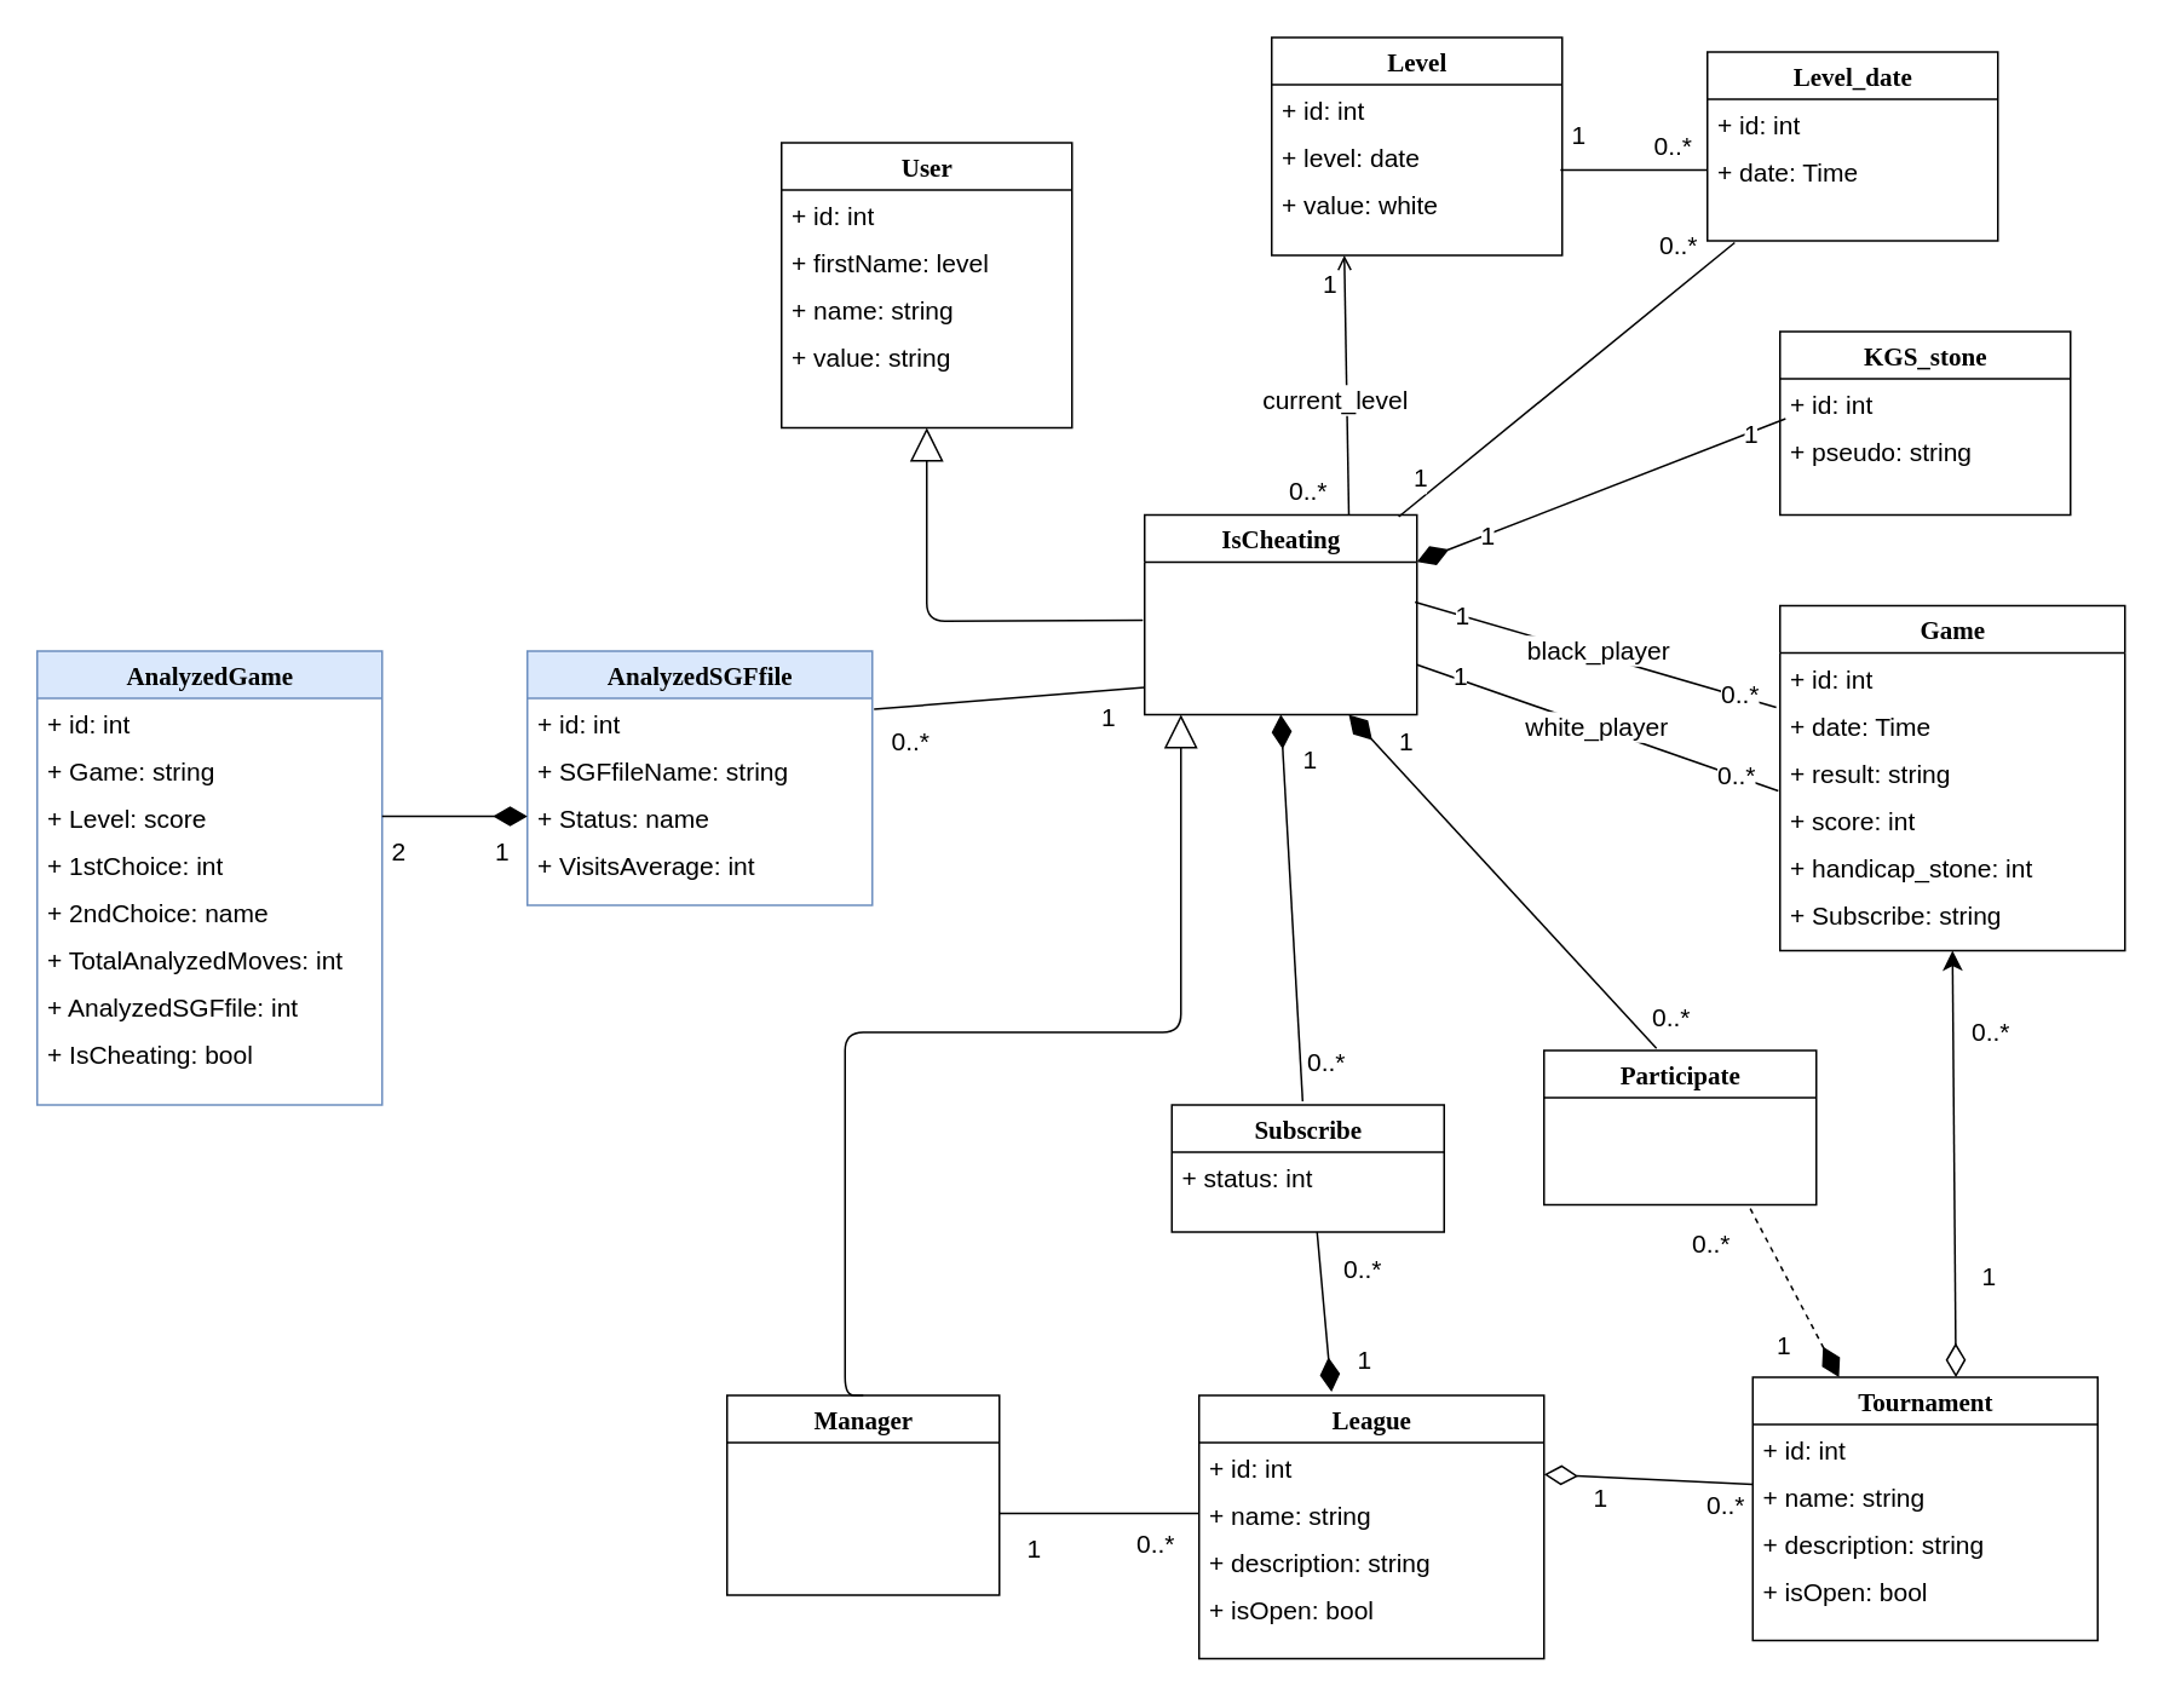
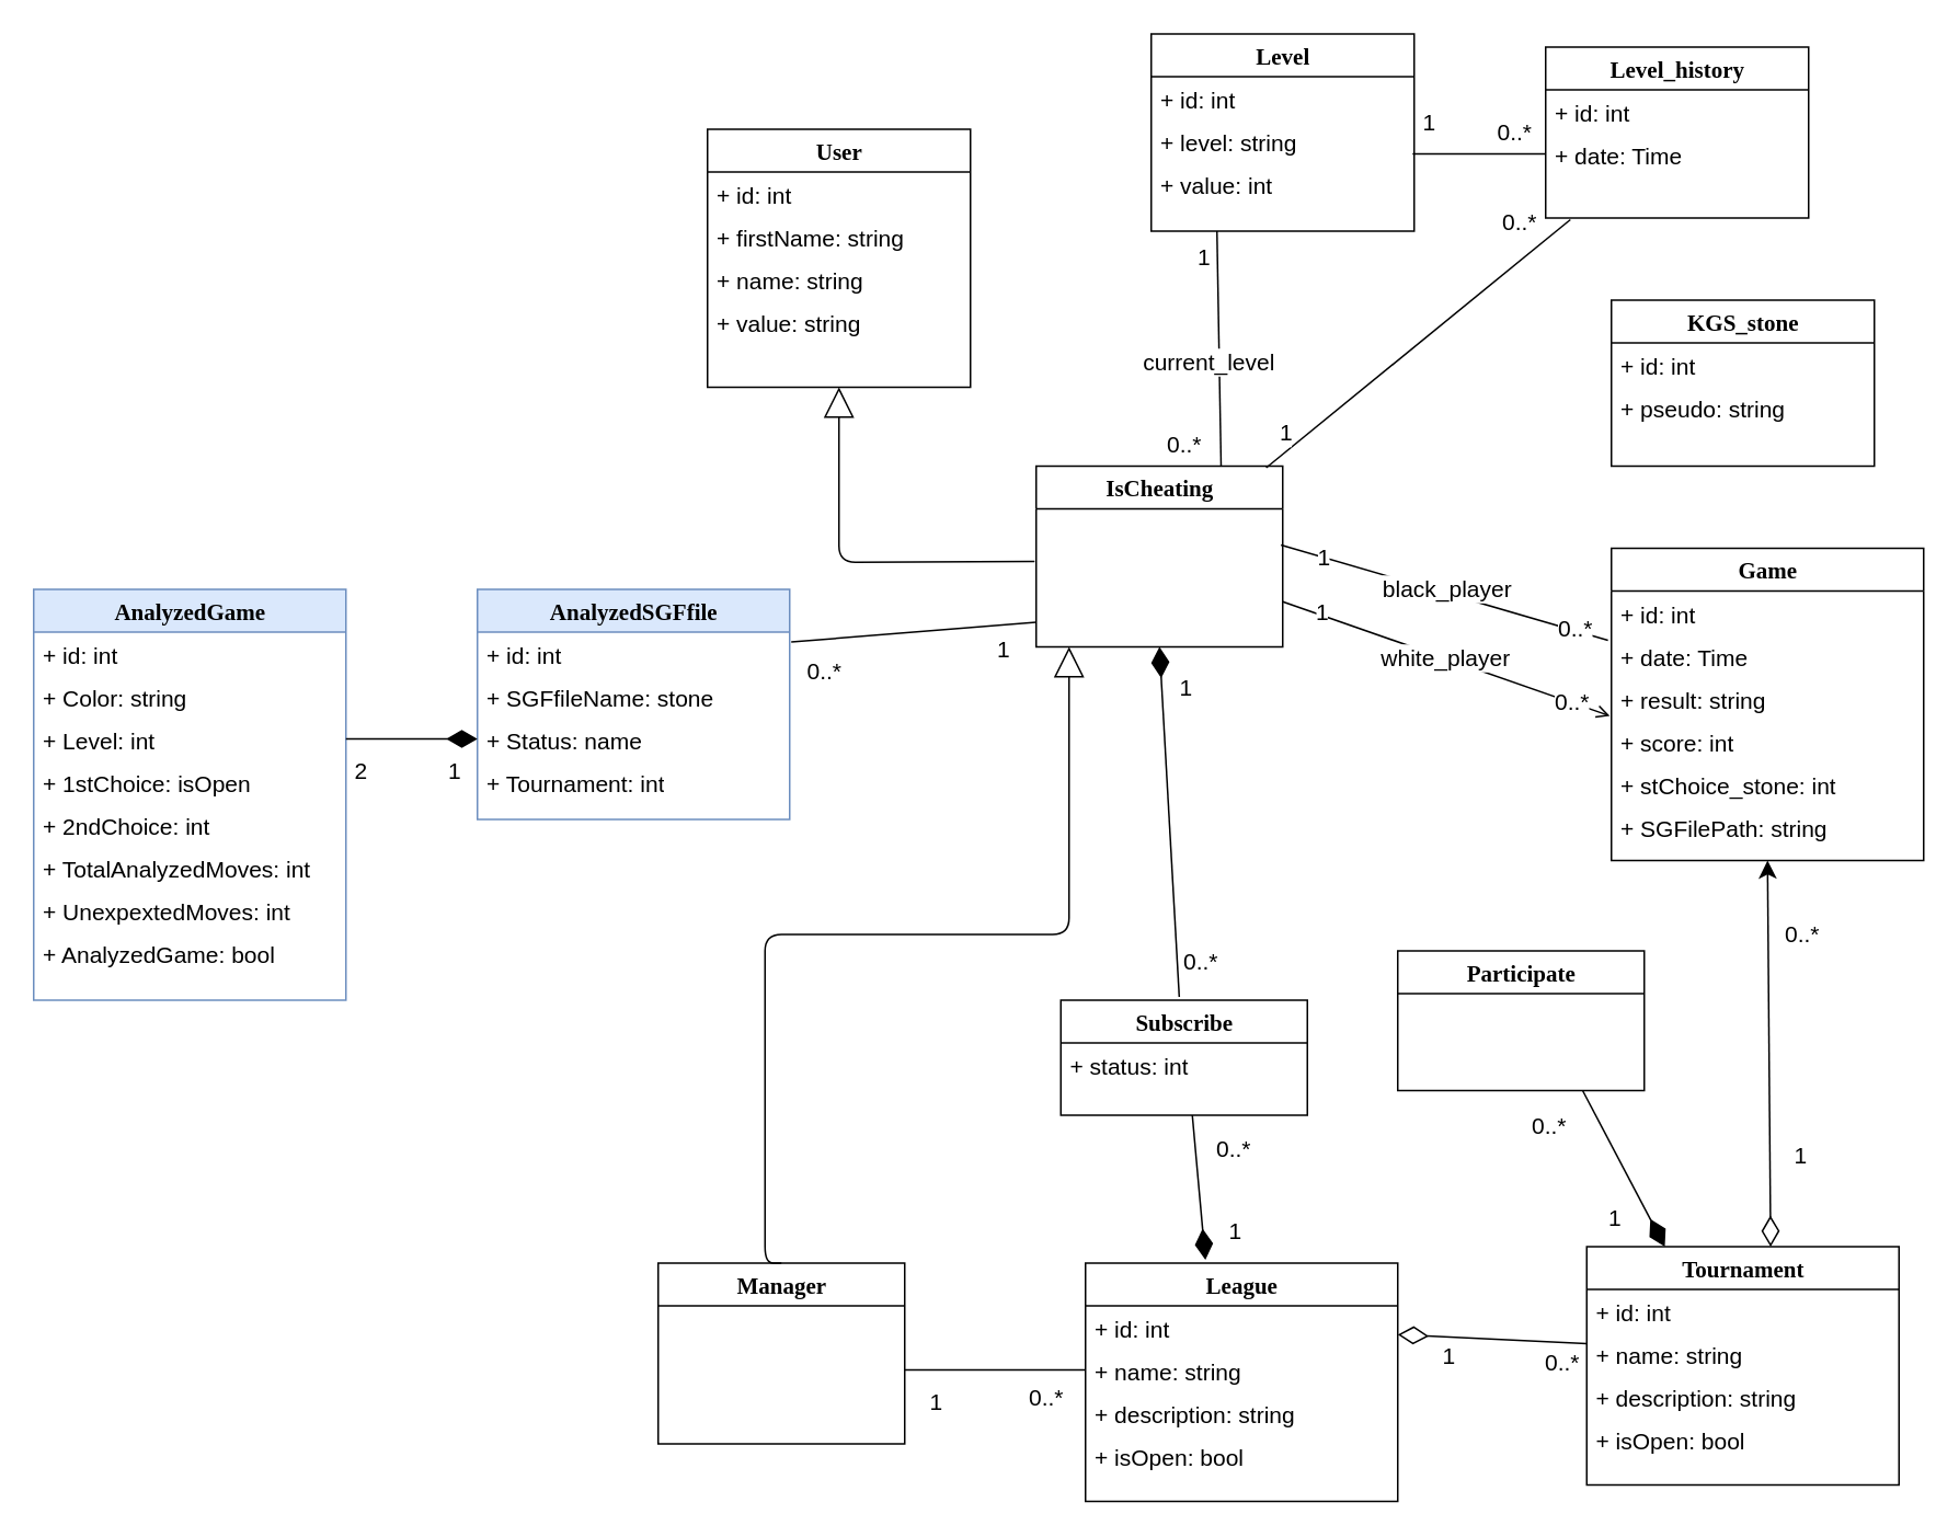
- <mxCell id="10" value="Level_date" style="swimlane;html=1;fontStyle=1;align=center;verticalAlign=top;childLayout=stackLayout;horizontal=1;startSize=26;horizontalStack=0;resizeParent=1;resizeLast=0;collapsible=1;marginBottom=0;swimlaneFillColor=#ffffff;rounded=0;shadow=0;comic=0;labelBackgroundColor=none;strokeWidth=1;fontFamily=Verdana;fontSize=14;" parent="1" vertex="1"><mxGeometry x="940" y="28" width="160" height="104" as="geometry" /></mxCell>
+ <mxCell id="10" value="Level_history" style="swimlane;html=1;fontStyle=1;align=center;verticalAlign=top;childLayout=stackLayout;horizontal=1;startSize=26;horizontalStack=0;resizeParent=1;resizeLast=0;collapsible=1;marginBottom=0;swimlaneFillColor=#ffffff;rounded=0;shadow=0;comic=0;labelBackgroundColor=none;strokeWidth=1;fontFamily=Verdana;fontSize=14;" parent="1" vertex="1"><mxGeometry x="940" y="28" width="160" height="104" as="geometry" /></mxCell>
- <mxCell id="15" value="+ level: date" style="text;html=1;strokeColor=none;fillColor=none;align=left;verticalAlign=top;spacingLeft=4;spacingRight=4;whiteSpace=wrap;overflow=hidden;rotatable=0;points=[[0,0.5],[1,0.5]];portConstraint=eastwest;fontSize=14;" parent="13" vertex="1"><mxGeometry y="52" width="160" height="26" as="geometry" /></mxCell>
+ <mxCell id="15" value="+ level: string" style="text;html=1;strokeColor=none;fillColor=none;align=left;verticalAlign=top;spacingLeft=4;spacingRight=4;whiteSpace=wrap;overflow=hidden;rotatable=0;points=[[0,0.5],[1,0.5]];portConstraint=eastwest;fontSize=14;" parent="13" vertex="1"><mxGeometry y="52" width="160" height="26" as="geometry" /></mxCell>
- <mxCell id="16" value="+ value: white" style="text;html=1;strokeColor=none;fillColor=none;align=left;verticalAlign=top;spacingLeft=4;spacingRight=4;whiteSpace=wrap;overflow=hidden;rotatable=0;points=[[0,0.5],[1,0.5]];portConstraint=eastwest;fontSize=14;" parent="13" vertex="1"><mxGeometry y="78" width="160" height="26" as="geometry" /></mxCell>
+ <mxCell id="16" value="+ value: int" style="text;html=1;strokeColor=none;fillColor=none;align=left;verticalAlign=top;spacingLeft=4;spacingRight=4;whiteSpace=wrap;overflow=hidden;rotatable=0;points=[[0,0.5],[1,0.5]];portConstraint=eastwest;fontSize=14;" parent="13" vertex="1"><mxGeometry y="78" width="160" height="26" as="geometry" /></mxCell>
- <mxCell id="37" value="" style="endArrow=open;html=1;rounded=0;entryX=0.25;entryY=1;entryDx=0;entryDy=0;exitX=0.75;exitY=0;exitDx=0;exitDy=0;fontSize=14;" parent="1" source="7" target="13" edge="1"><mxGeometry width="50" height="50" relative="1" as="geometry"><mxPoint x="790" y="303" as="sourcePoint" /><mxPoint x="840" y="253" as="targetPoint" /></mxGeometry></mxCell>
+ <mxCell id="37" value="" style="endArrow=none;html=1;rounded=0;entryX=0.25;entryY=1;entryDx=0;entryDy=0;exitX=0.75;exitY=0;exitDx=0;exitDy=0;fontSize=14;" parent="1" source="7" target="13" edge="1"><mxGeometry width="50" height="50" relative="1" as="geometry"><mxPoint x="790" y="303" as="sourcePoint" /><mxPoint x="840" y="253" as="targetPoint" /></mxGeometry></mxCell>
- <mxCell id="4" value="+ firstName: level" style="text;html=1;strokeColor=none;fillColor=none;align=left;verticalAlign=top;spacingLeft=4;spacingRight=4;whiteSpace=wrap;overflow=hidden;rotatable=0;points=[[0,0.5],[1,0.5]];portConstraint=eastwest;fontSize=14;" parent="2" vertex="1"><mxGeometry y="52" width="160" height="26" as="geometry" /></mxCell>
+ <mxCell id="4" value="+ firstName: string" style="text;html=1;strokeColor=none;fillColor=none;align=left;verticalAlign=top;spacingLeft=4;spacingRight=4;whiteSpace=wrap;overflow=hidden;rotatable=0;points=[[0,0.5],[1,0.5]];portConstraint=eastwest;fontSize=14;" parent="2" vertex="1"><mxGeometry y="52" width="160" height="26" as="geometry" /></mxCell>
- <mxCell id="44" value="" style="endArrow=none;html=1;rounded=0;entryX=0.019;entryY=-0.154;entryDx=0;entryDy=0;entryPerimeter=0;startArrow=diamondThin;startFill=1;targetPerimeterSpacing=0;endSize=8;strokeWidth=1;jumpSize=10;startSize=16;fontSize=14;" parent="1" source="7" target="19" edge="1"><mxGeometry width="50" height="50" relative="1" as="geometry"><mxPoint x="820" y="283" as="sourcePoint" /><mxPoint x="840" y="253" as="targetPoint" /></mxGeometry></mxCell>
- <mxCell id="45" value="1" style="edgeLabel;html=1;align=center;verticalAlign=middle;resizable=0;points=[];fontSize=14;" parent="44" vertex="1" connectable="0"><mxGeometry x="-0.625" y="-1" relative="1" as="geometry"><mxPoint as="offset" /></mxGeometry></mxCell>
- <mxCell id="46" value="1" style="edgeLabel;html=1;align=center;verticalAlign=middle;resizable=0;points=[];fontSize=14;" parent="44" vertex="1" connectable="0"><mxGeometry x="0.797" y="-1" relative="1" as="geometry"><mxPoint as="offset" /></mxGeometry></mxCell>
- <mxCell id="73" value="+ Game: string" style="text;html=1;strokeColor=none;fillColor=none;align=left;verticalAlign=top;spacingLeft=4;spacingRight=4;whiteSpace=wrap;overflow=hidden;rotatable=0;points=[[0,0.5],[1,0.5]];portConstraint=eastwest;fontSize=14;" parent="71" vertex="1"><mxGeometry y="52" width="190" height="26" as="geometry" /></mxCell>
+ <mxCell id="73" value="+ Color: string" style="text;html=1;strokeColor=none;fillColor=none;align=left;verticalAlign=top;spacingLeft=4;spacingRight=4;whiteSpace=wrap;overflow=hidden;rotatable=0;points=[[0,0.5],[1,0.5]];portConstraint=eastwest;fontSize=14;" parent="71" vertex="1"><mxGeometry y="52" width="190" height="26" as="geometry" /></mxCell>
- <mxCell id="68" value="+ SGFfileName: string" style="text;html=1;strokeColor=none;fillColor=none;align=left;verticalAlign=top;spacingLeft=4;spacingRight=4;whiteSpace=wrap;overflow=hidden;rotatable=0;points=[[0,0.5],[1,0.5]];portConstraint=eastwest;fontSize=14;" parent="66" vertex="1"><mxGeometry y="52" width="190" height="26" as="geometry" /></mxCell>
+ <mxCell id="68" value="+ SGFfileName: stone" style="text;html=1;strokeColor=none;fillColor=none;align=left;verticalAlign=top;spacingLeft=4;spacingRight=4;whiteSpace=wrap;overflow=hidden;rotatable=0;points=[[0,0.5],[1,0.5]];portConstraint=eastwest;fontSize=14;" parent="66" vertex="1"><mxGeometry y="52" width="190" height="26" as="geometry" /></mxCell>
- <mxCell id="50" value="&lt;font style=&quot;font-size: 14px;&quot;&gt;white_player&lt;/font&gt;" style="endArrow=none;html=1;rounded=0;exitX=1;exitY=0.75;exitDx=0;exitDy=0;entryX=-0.005;entryY=-0.077;entryDx=0;entryDy=0;entryPerimeter=0;fontSize=14;" parent="1" source="7" target="24" edge="1"><mxGeometry width="50" height="50" relative="1" as="geometry"><mxPoint x="790" y="603" as="sourcePoint" /><mxPoint x="840" y="553" as="targetPoint" /></mxGeometry></mxCell>
+ <mxCell id="50" value="&lt;font style=&quot;font-size: 14px;&quot;&gt;white_player&lt;/font&gt;" style="endArrow=open;html=1;rounded=0;exitX=1;exitY=0.75;exitDx=0;exitDy=0;entryX=-0.005;entryY=-0.077;entryDx=0;entryDy=0;entryPerimeter=0;fontSize=14;" parent="1" source="7" target="24" edge="1"><mxGeometry width="50" height="50" relative="1" as="geometry"><mxPoint x="790" y="603" as="sourcePoint" /><mxPoint x="840" y="553" as="targetPoint" /></mxGeometry></mxCell>
- <mxCell id="74" value="+ Level: score" style="text;html=1;strokeColor=none;fillColor=none;align=left;verticalAlign=top;spacingLeft=4;spacingRight=4;whiteSpace=wrap;overflow=hidden;rotatable=0;points=[[0,0.5],[1,0.5]];portConstraint=eastwest;fontSize=14;" parent="71" vertex="1"><mxGeometry y="78" width="190" height="26" as="geometry" /></mxCell>
+ <mxCell id="74" value="+ Level: int" style="text;html=1;strokeColor=none;fillColor=none;align=left;verticalAlign=top;spacingLeft=4;spacingRight=4;whiteSpace=wrap;overflow=hidden;rotatable=0;points=[[0,0.5],[1,0.5]];portConstraint=eastwest;fontSize=14;" parent="71" vertex="1"><mxGeometry y="78" width="190" height="26" as="geometry" /></mxCell>
- <mxCell id="75" value="+ 1stChoice: int" style="text;html=1;strokeColor=none;fillColor=none;align=left;verticalAlign=top;spacingLeft=4;spacingRight=4;whiteSpace=wrap;overflow=hidden;rotatable=0;points=[[0,0.5],[1,0.5]];portConstraint=eastwest;fontSize=14;" parent="71" vertex="1"><mxGeometry y="104" width="190" height="26" as="geometry" /></mxCell>
+ <mxCell id="75" value="+ 1stChoice: isOpen" style="text;html=1;strokeColor=none;fillColor=none;align=left;verticalAlign=top;spacingLeft=4;spacingRight=4;whiteSpace=wrap;overflow=hidden;rotatable=0;points=[[0,0.5],[1,0.5]];portConstraint=eastwest;fontSize=14;" parent="71" vertex="1"><mxGeometry y="104" width="190" height="26" as="geometry" /></mxCell>
- <mxCell id="70" value="+ VisitsAverage: int" style="text;html=1;strokeColor=none;fillColor=none;align=left;verticalAlign=top;spacingLeft=4;spacingRight=4;whiteSpace=wrap;overflow=hidden;rotatable=0;points=[[0,0.5],[1,0.5]];portConstraint=eastwest;fontSize=14;" parent="66" vertex="1"><mxGeometry y="104" width="190" height="26" as="geometry" /></mxCell>
+ <mxCell id="70" value="+ Tournament: int" style="text;html=1;strokeColor=none;fillColor=none;align=left;verticalAlign=top;spacingLeft=4;spacingRight=4;whiteSpace=wrap;overflow=hidden;rotatable=0;points=[[0,0.5],[1,0.5]];portConstraint=eastwest;fontSize=14;" parent="66" vertex="1"><mxGeometry y="104" width="190" height="26" as="geometry" /></mxCell>
- <mxCell id="25" value="+ handicap_stone: int" style="text;html=1;strokeColor=none;fillColor=none;align=left;verticalAlign=top;spacingLeft=4;spacingRight=4;whiteSpace=wrap;overflow=hidden;rotatable=0;points=[[0,0.5],[1,0.5]];portConstraint=eastwest;fontSize=14;" parent="20" vertex="1"><mxGeometry y="130" width="190" height="26" as="geometry" /></mxCell>
+ <mxCell id="25" value="+ stChoice_stone: int" style="text;html=1;strokeColor=none;fillColor=none;align=left;verticalAlign=top;spacingLeft=4;spacingRight=4;whiteSpace=wrap;overflow=hidden;rotatable=0;points=[[0,0.5],[1,0.5]];portConstraint=eastwest;fontSize=14;" parent="20" vertex="1"><mxGeometry y="130" width="190" height="26" as="geometry" /></mxCell>
- <mxCell id="94" value="" style="endArrow=none;html=1;rounded=0;entryX=0.413;entryY=-0.014;entryDx=0;entryDy=0;startArrow=diamondThin;startFill=1;targetPerimeterSpacing=0;endSize=8;strokeWidth=1;jumpSize=10;startSize=16;exitX=0.75;exitY=1;exitDx=0;exitDy=0;entryPerimeter=0;fontSize=14;" parent="1" source="7" target="87" edge="1"><mxGeometry width="50" height="50" relative="1" as="geometry"><mxPoint x="725" y="413" as="sourcePoint" /><mxPoint x="737.05" y="625.97" as="targetPoint" /></mxGeometry></mxCell>
- <mxCell id="95" value="1" style="edgeLabel;html=1;align=center;verticalAlign=middle;resizable=0;points=[];fontSize=14;" parent="94" vertex="1" connectable="0"><mxGeometry x="-0.625" y="-1" relative="1" as="geometry"><mxPoint y="-21" as="offset" /></mxGeometry></mxCell>
- <mxCell id="96" value="0..*" style="edgeLabel;html=1;align=center;verticalAlign=middle;resizable=0;points=[];fontSize=14;" parent="94" vertex="1" connectable="0"><mxGeometry x="0.797" y="-1" relative="1" as="geometry"><mxPoint x="25" as="offset" /></mxGeometry></mxCell>
- <mxCell id="76" value="+ 2ndChoice: name" style="text;html=1;strokeColor=none;fillColor=none;align=left;verticalAlign=top;spacingLeft=4;spacingRight=4;whiteSpace=wrap;overflow=hidden;rotatable=0;points=[[0,0.5],[1,0.5]];portConstraint=eastwest;fontSize=14;" parent="71" vertex="1"><mxGeometry y="130" width="190" height="26" as="geometry" /></mxCell>
+ <mxCell id="76" value="+ 2ndChoice: int" style="text;html=1;strokeColor=none;fillColor=none;align=left;verticalAlign=top;spacingLeft=4;spacingRight=4;whiteSpace=wrap;overflow=hidden;rotatable=0;points=[[0,0.5],[1,0.5]];portConstraint=eastwest;fontSize=14;" parent="71" vertex="1"><mxGeometry y="130" width="190" height="26" as="geometry" /></mxCell>
- <mxCell id="26" value="+ Subscribe: string" style="text;html=1;strokeColor=none;fillColor=none;align=left;verticalAlign=top;spacingLeft=4;spacingRight=4;whiteSpace=wrap;overflow=hidden;rotatable=0;points=[[0,0.5],[1,0.5]];portConstraint=eastwest;fontSize=14;" parent="20" vertex="1"><mxGeometry y="156" width="190" height="26" as="geometry" /></mxCell>
+ <mxCell id="26" value="+ SGFilePath: string" style="text;html=1;strokeColor=none;fillColor=none;align=left;verticalAlign=top;spacingLeft=4;spacingRight=4;whiteSpace=wrap;overflow=hidden;rotatable=0;points=[[0,0.5],[1,0.5]];portConstraint=eastwest;fontSize=14;" parent="20" vertex="1"><mxGeometry y="156" width="190" height="26" as="geometry" /></mxCell>
- <mxCell id="78" value="+ AnalyzedSGFfile: int" style="text;html=1;strokeColor=none;fillColor=none;align=left;verticalAlign=top;spacingLeft=4;spacingRight=4;whiteSpace=wrap;overflow=hidden;rotatable=0;points=[[0,0.5],[1,0.5]];portConstraint=eastwest;fontSize=14;" parent="71" vertex="1"><mxGeometry y="182" width="190" height="26" as="geometry" /></mxCell>
+ <mxCell id="78" value="+ UnexpextedMoves: int" style="text;html=1;strokeColor=none;fillColor=none;align=left;verticalAlign=top;spacingLeft=4;spacingRight=4;whiteSpace=wrap;overflow=hidden;rotatable=0;points=[[0,0.5],[1,0.5]];portConstraint=eastwest;fontSize=14;" parent="71" vertex="1"><mxGeometry y="182" width="190" height="26" as="geometry" /></mxCell>
- <mxCell id="79" value="+ IsCheating: bool" style="text;html=1;strokeColor=none;fillColor=none;align=left;verticalAlign=top;spacingLeft=4;spacingRight=4;whiteSpace=wrap;overflow=hidden;rotatable=0;points=[[0,0.5],[1,0.5]];portConstraint=eastwest;fontSize=14;" parent="71" vertex="1"><mxGeometry y="208" width="190" height="26" as="geometry" /></mxCell>
+ <mxCell id="79" value="+ AnalyzedGame: bool" style="text;html=1;strokeColor=none;fillColor=none;align=left;verticalAlign=top;spacingLeft=4;spacingRight=4;whiteSpace=wrap;overflow=hidden;rotatable=0;points=[[0,0.5],[1,0.5]];portConstraint=eastwest;fontSize=14;" parent="71" vertex="1"><mxGeometry y="208" width="190" height="26" as="geometry" /></mxCell>
- <mxCell id="97" value="" style="endArrow=none;html=1;rounded=0;startArrow=diamondThin;startFill=1;targetPerimeterSpacing=0;endSize=8;strokeWidth=1;jumpSize=10;startSize=16;exitX=0.25;exitY=0;exitDx=0;exitDy=0;fontSize=14;entryX=0.75;entryY=1;entryDx=0;entryDy=0;dashed=1;" parent="1" source="27" edge="1" target="87"><mxGeometry width="50" height="50" relative="1" as="geometry"><mxPoint x="735" y="423" as="sourcePoint" /><mxPoint x="940" y="668" as="targetPoint" /></mxGeometry></mxCell>
+ <mxCell id="97" value="" style="endArrow=none;html=1;rounded=0;startArrow=diamondThin;startFill=1;targetPerimeterSpacing=0;endSize=8;strokeWidth=1;jumpSize=10;startSize=16;exitX=0.25;exitY=0;exitDx=0;exitDy=0;fontSize=14;entryX=0.75;entryY=1;entryDx=0;entryDy=0;" parent="1" source="27" edge="1" target="87"><mxGeometry width="50" height="50" relative="1" as="geometry"><mxPoint x="735" y="423" as="sourcePoint" /><mxPoint x="940" y="668" as="targetPoint" /></mxGeometry></mxCell>
